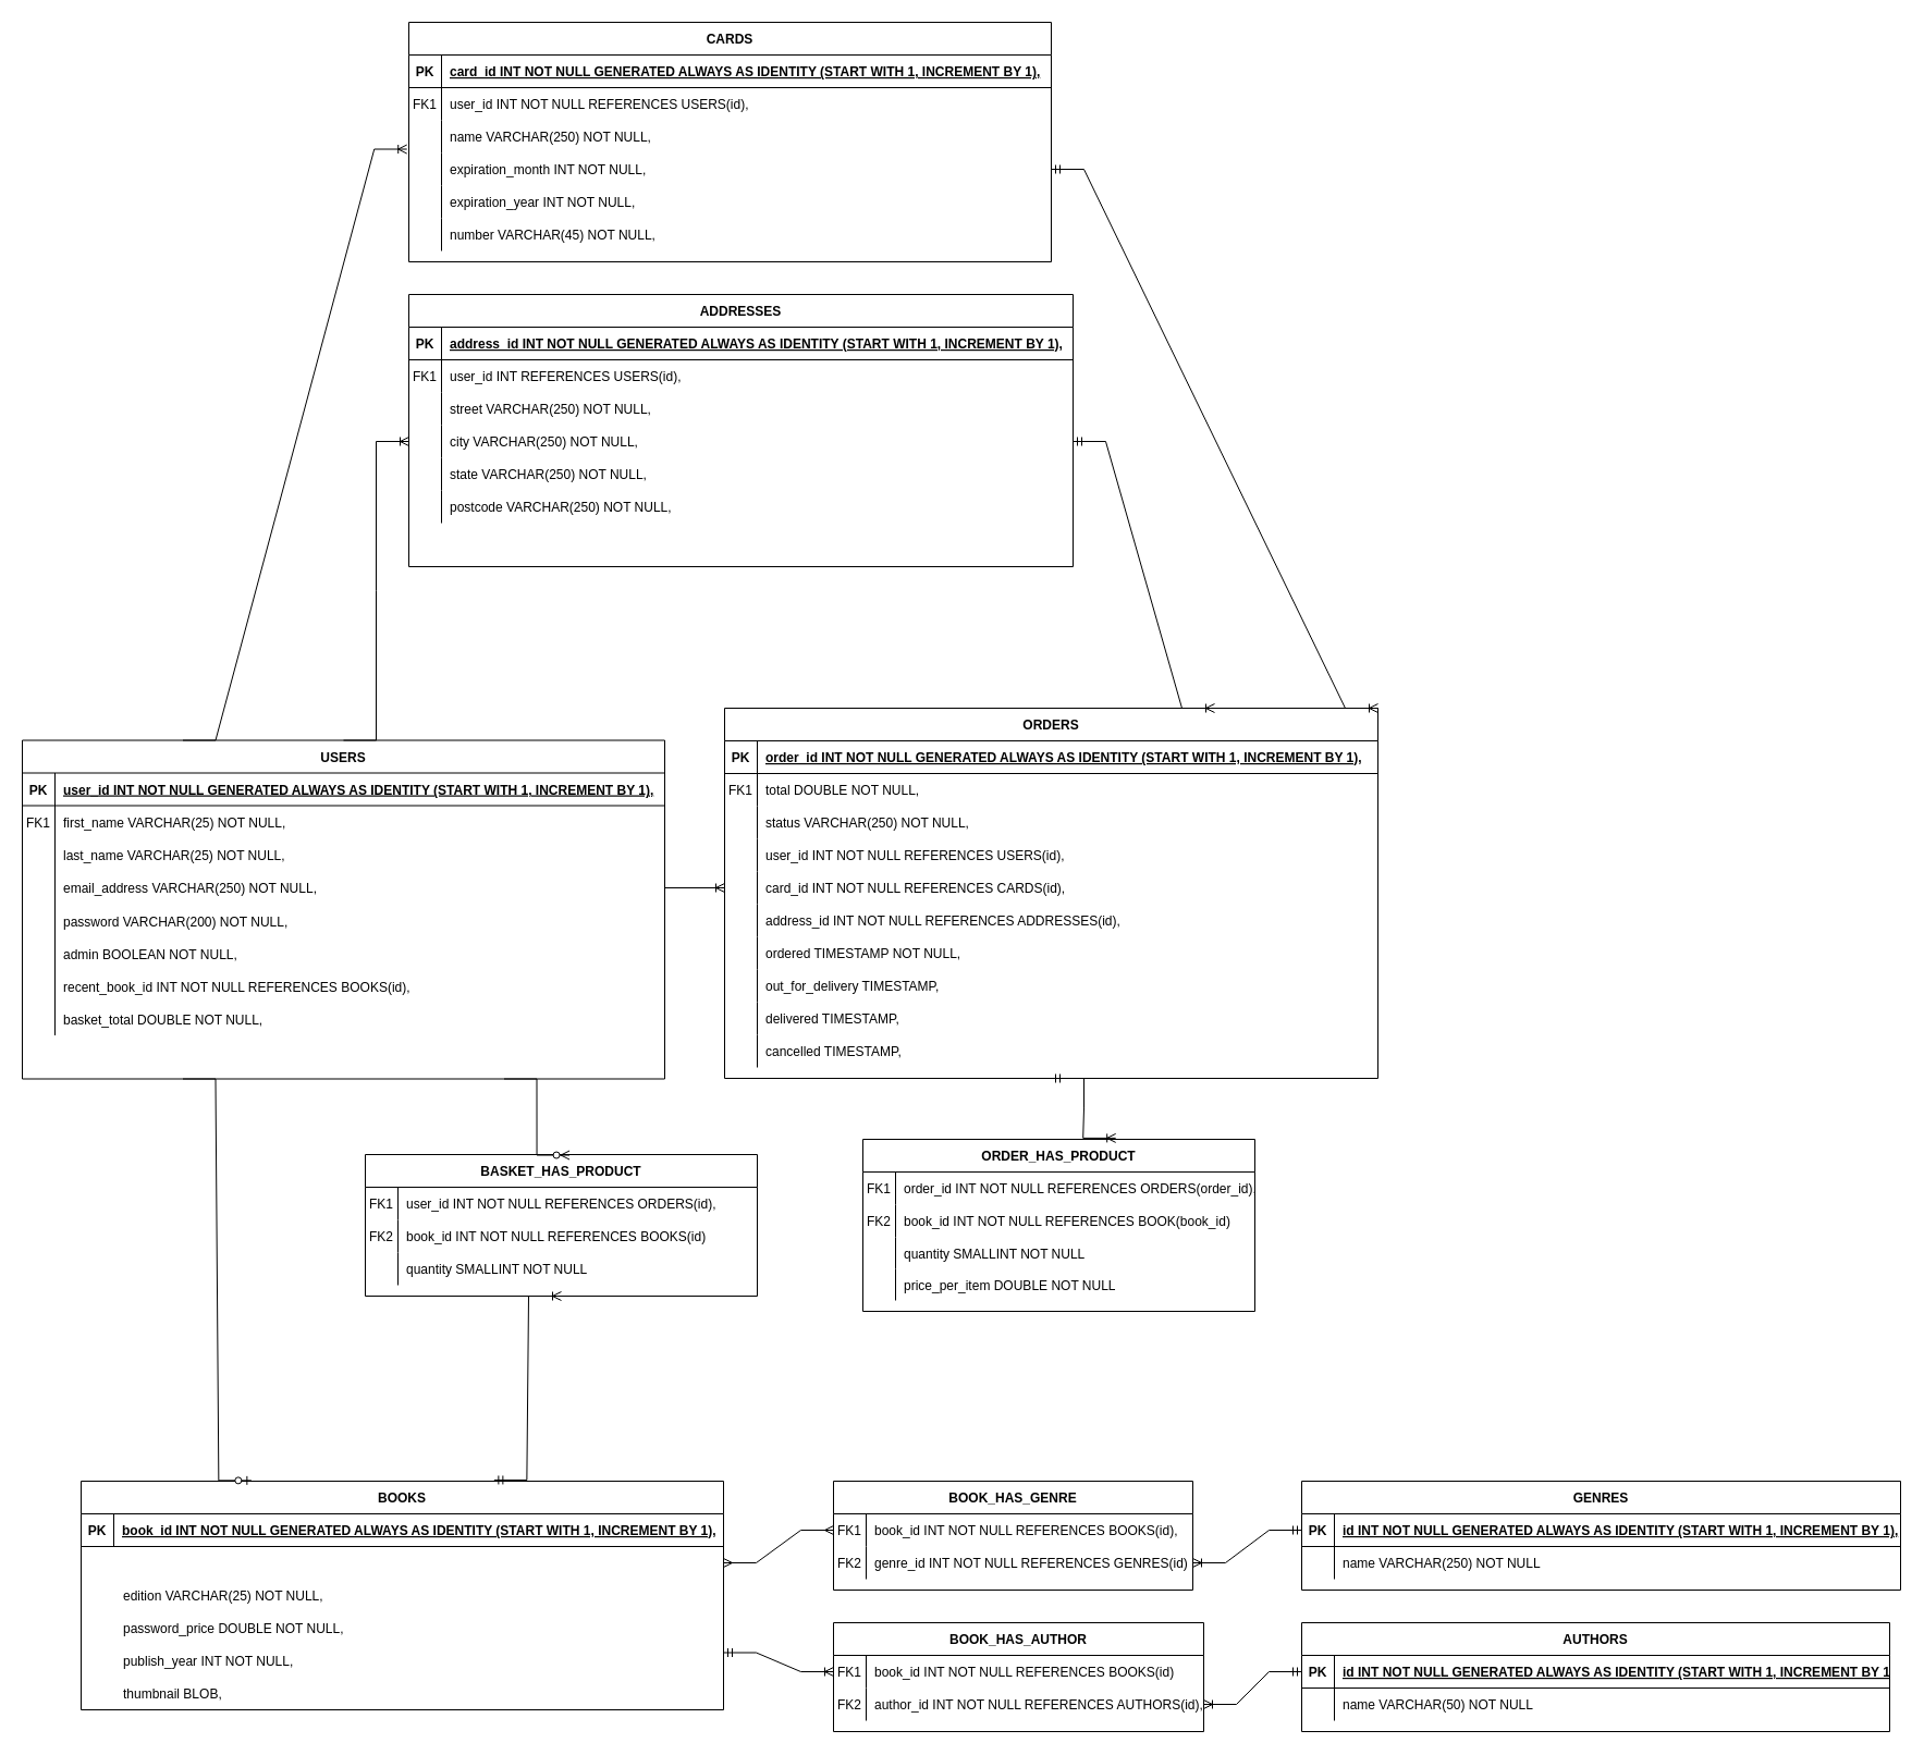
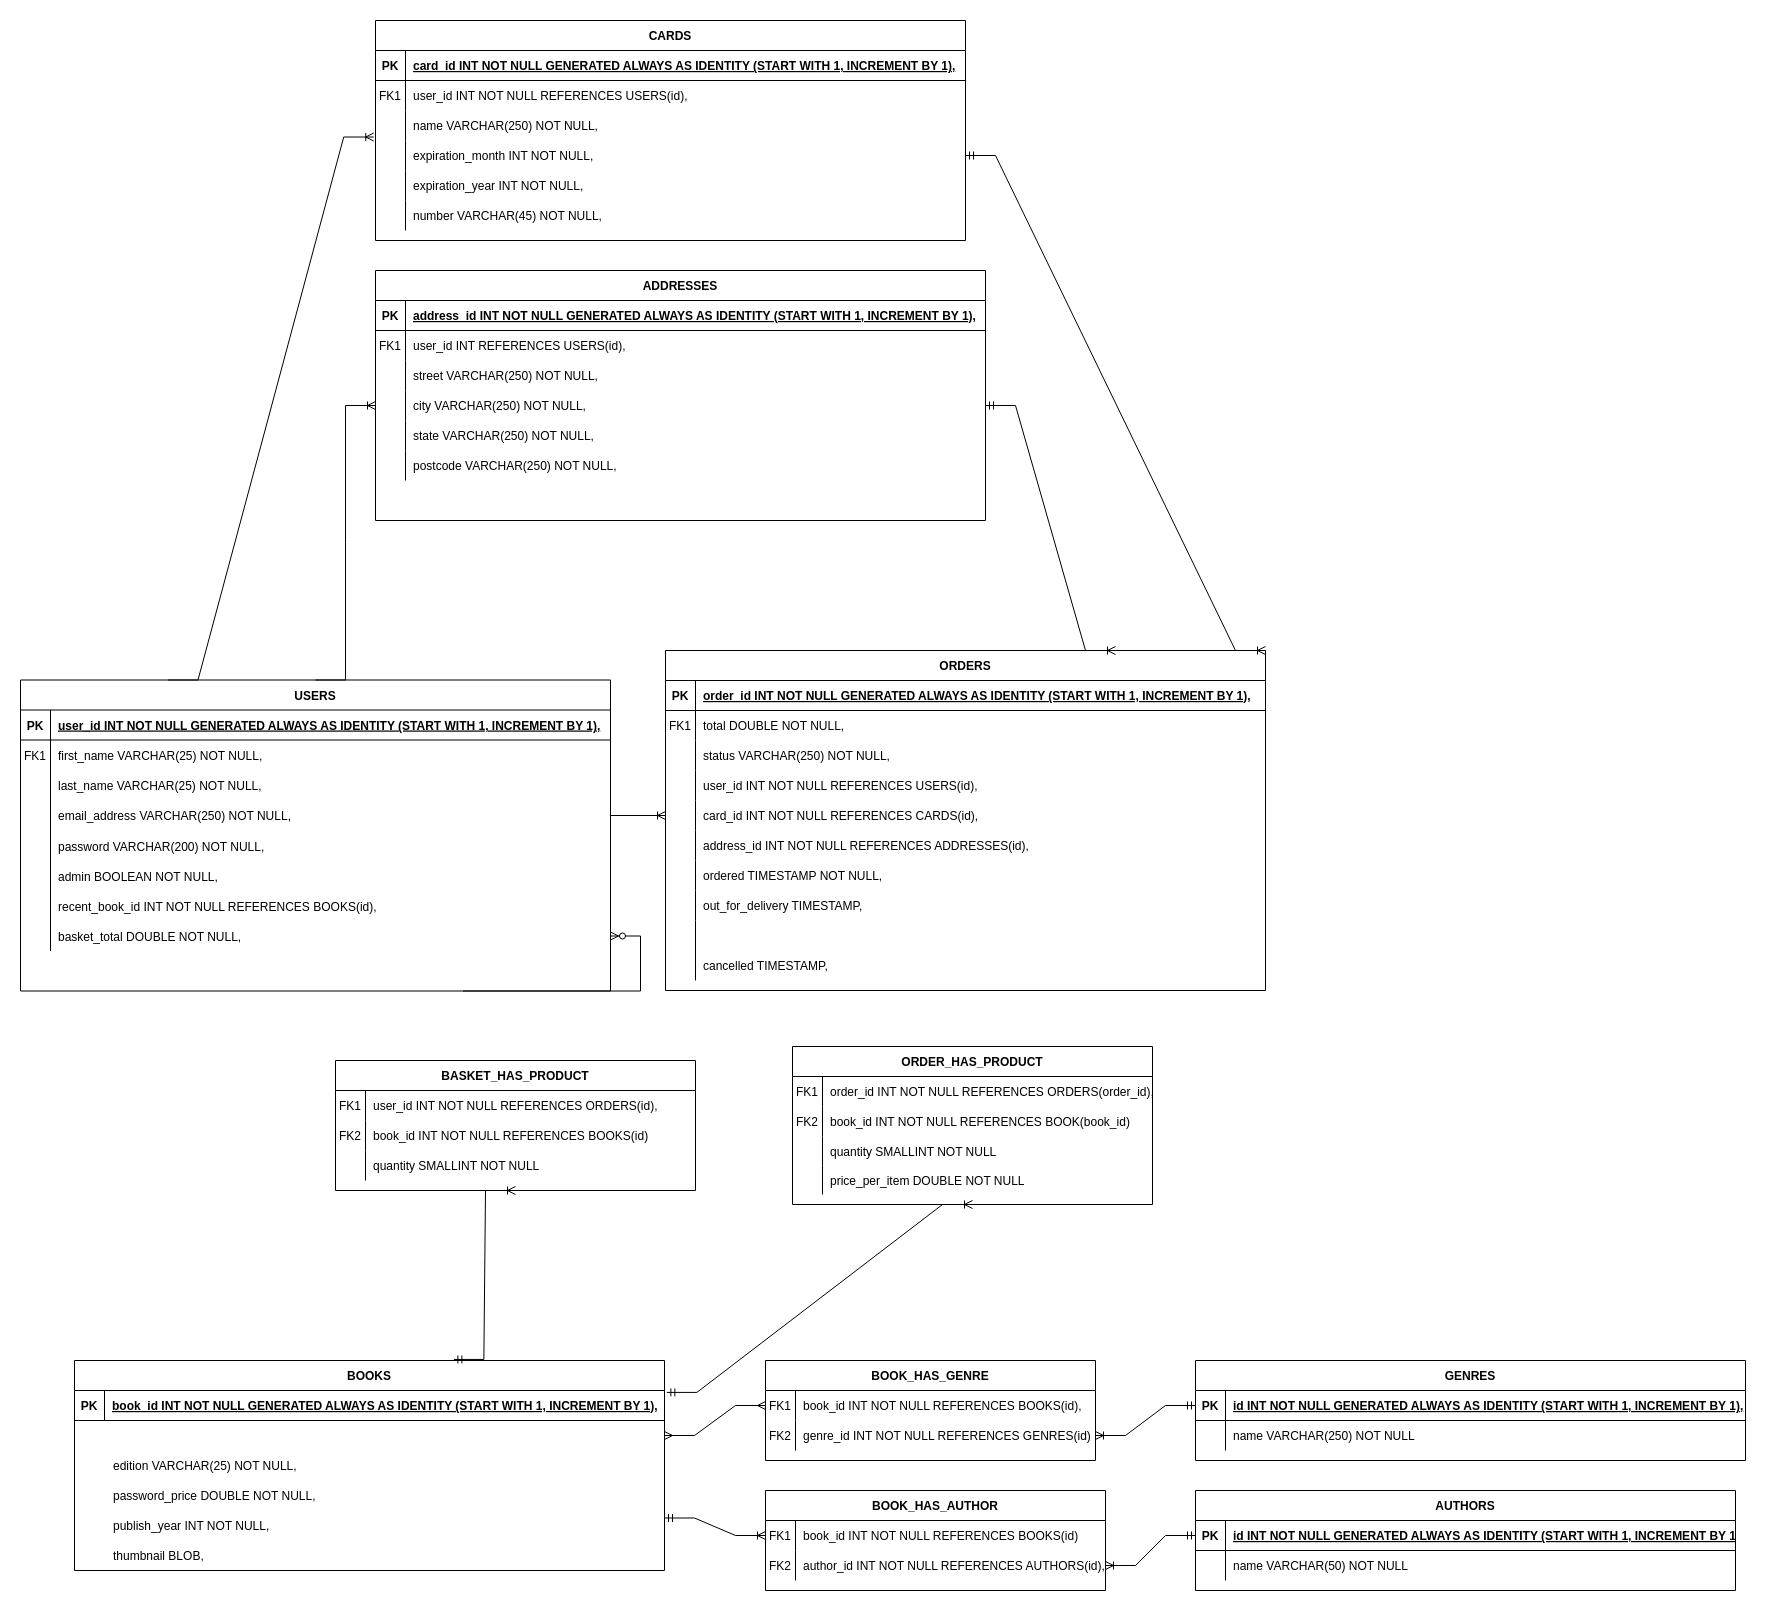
- <mxCell id="102" value="delivered TIMESTAMP," style="shape=partialRectangle;overflow=hidden;connectable=0;fillColor=none;top=0;left=0;bottom=0;right=0;align=left;spacingLeft=6;" parent="100" vertex="1"><mxGeometry x="30" width="570" height="30" as="geometry"><mxRectangle width="570" height="30" as="alternateBounds" /></mxGeometry></mxCell>
- <mxCell id="167" value="" style="edgeStyle=entityRelationEdgeStyle;fontSize=12;html=1;endArrow=ERoneToMany;startArrow=ERmandOne;rounded=0;exitX=0.5;exitY=1;exitDx=0;exitDy=0;entryX=0.645;entryY=-0.007;entryDx=0;entryDy=0;entryPerimeter=0;" parent="1" source="75" target="154" edge="1"><mxGeometry width="100" height="100" relative="1" as="geometry"><mxPoint x="1415" y="972" as="sourcePoint" /><mxPoint x="1515" y="872" as="targetPoint" /></mxGeometry></mxCell>
- <mxCell id="186" value="" style="edgeStyle=entityRelationEdgeStyle;fontSize=12;html=1;endArrow=ERzeroToMany;endFill=1;rounded=0;entryX=0.521;entryY=0.004;entryDx=0;entryDy=0;exitX=0.75;exitY=1;exitDx=0;exitDy=0;entryPerimeter=0;" parent="1" source="2" target="176" edge="1"><mxGeometry width="100" height="100" relative="1" as="geometry"><mxPoint x="635" y="825" as="sourcePoint" /><mxPoint x="1544" y="1300" as="targetPoint" /></mxGeometry></mxCell>
+ <mxCell id="186" value="" style="edgeStyle=entityRelationEdgeStyle;fontSize=12;html=1;endArrow=ERzeroToMany;endFill=1;rounded=0;exitX=0.75;exitY=1;exitDx=0;exitDy=0;" parent="1" source="2" target="26" edge="1"><mxGeometry width="100" height="100" relative="1" as="geometry"><mxPoint x="635" y="825" as="sourcePoint" /><mxPoint x="1544" y="1300" as="targetPoint" /></mxGeometry></mxCell>
- <mxCell id="153" value="" style="edgeStyle=entityRelationEdgeStyle;fontSize=12;html=1;endArrow=ERzeroToOne;endFill=1;rounded=0;exitX=0.25;exitY=1;exitDx=0;exitDy=0;entryX=0.265;entryY=-0.003;entryDx=0;entryDy=0;entryPerimeter=0;" parent="1" source="2" target="48" edge="1"><mxGeometry width="100" height="100" relative="1" as="geometry"><mxPoint x="475" y="1280" as="sourcePoint" /><mxPoint x="825" y="1730" as="targetPoint" /></mxGeometry></mxCell>
+ <mxCell id="168" value="" style="edgeStyle=entityRelationEdgeStyle;fontSize=12;html=1;endArrow=ERoneToMany;startArrow=ERmandOne;rounded=0;exitX=1.004;exitY=0.152;exitDx=0;exitDy=0;entryX=0.5;entryY=1;entryDx=0;entryDy=0;exitPerimeter=0;" parent="1" source="48" target="154" edge="1"><mxGeometry width="100" height="100" relative="1" as="geometry"><mxPoint x="1875" y="696" as="sourcePoint" /><mxPoint x="1515" y="810" as="targetPoint" /></mxGeometry></mxCell>
